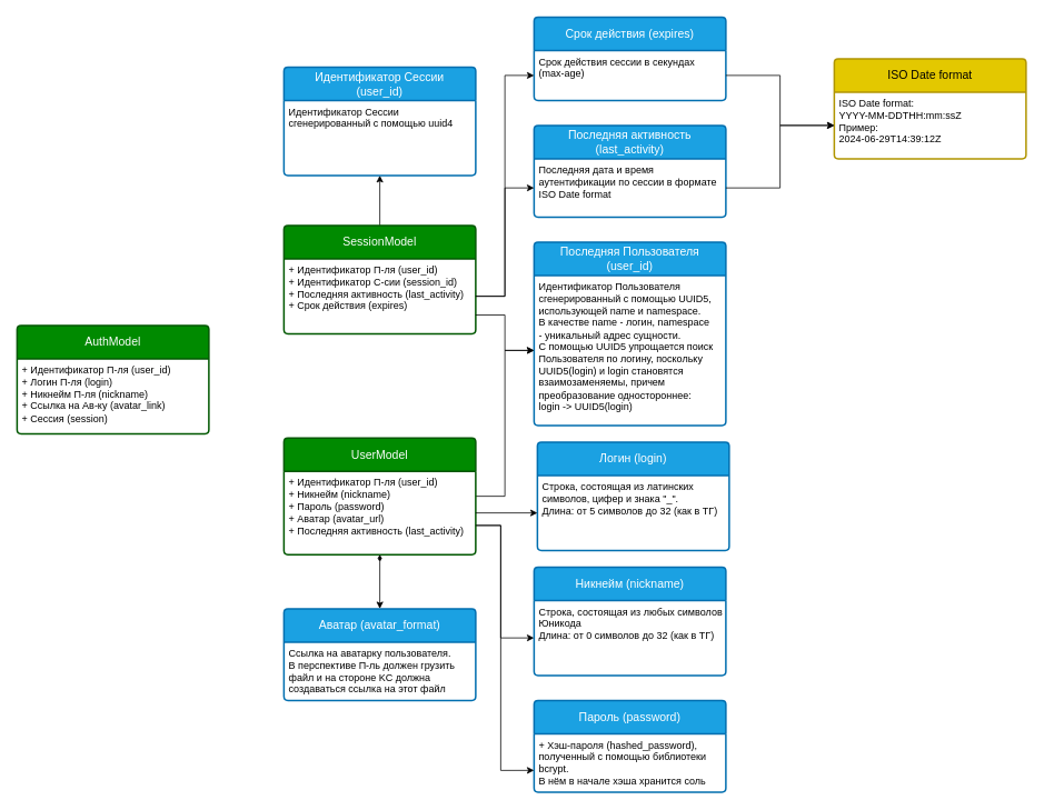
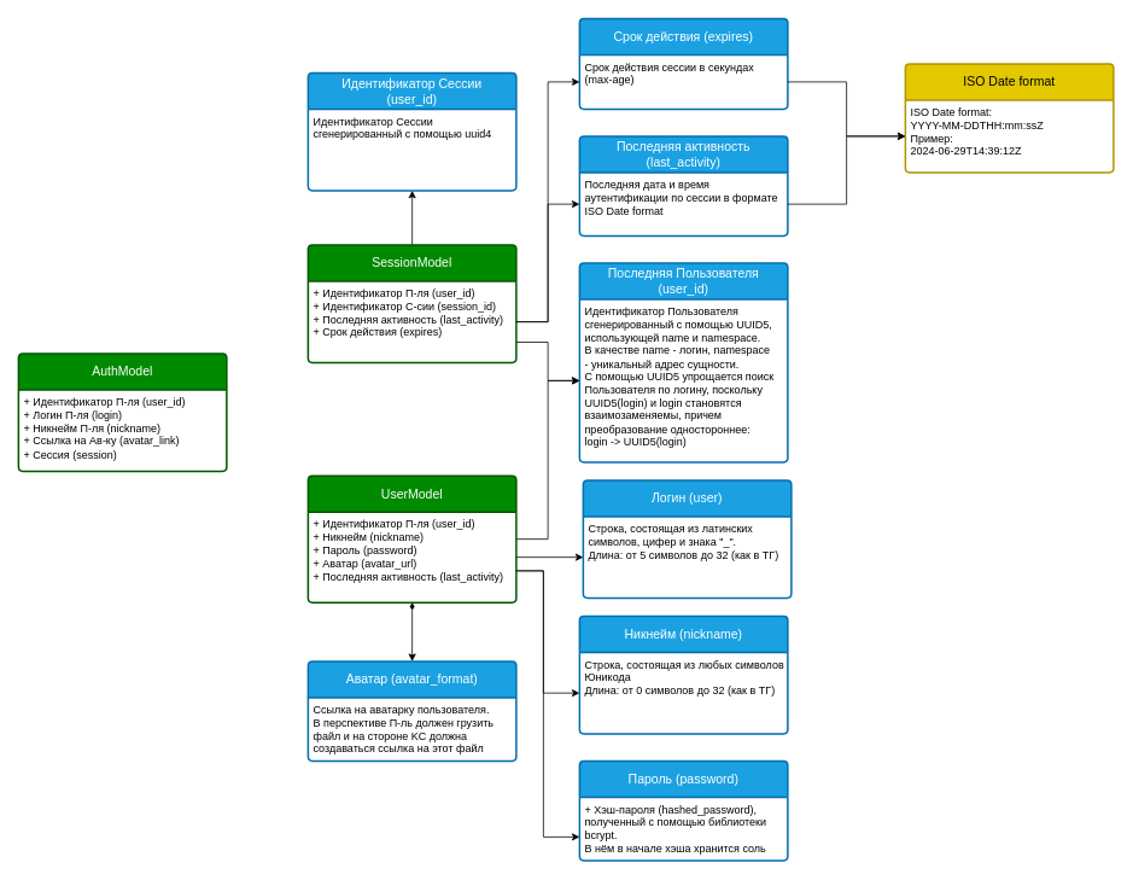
- <mxCell id="11" value="Логин (login)" style="swimlane;childLayout=stackLayout;horizontal=1;startSize=40;horizontalStack=0;rounded=1;fontSize=14;fontStyle=0;strokeWidth=2;resizeParent=0;resizeLast=1;shadow=0;dashed=0;align=center;arcSize=4;whiteSpace=wrap;html=1;fillColor=#1ba1e2;fontColor=#ffffff;strokeColor=#006EAF;" parent="1" vertex="1"><mxGeometry x="644" y="530" width="230" height="130" as="geometry" /></mxCell>
+ <mxCell id="11" value="Логин (user)" style="swimlane;childLayout=stackLayout;horizontal=1;startSize=40;horizontalStack=0;rounded=1;fontSize=14;fontStyle=0;strokeWidth=2;resizeParent=0;resizeLast=1;shadow=0;dashed=0;align=center;arcSize=4;whiteSpace=wrap;html=1;fillColor=#1ba1e2;fontColor=#ffffff;strokeColor=#006EAF;" parent="1" vertex="1"><mxGeometry x="644" y="530" width="230" height="130" as="geometry" /></mxCell>
